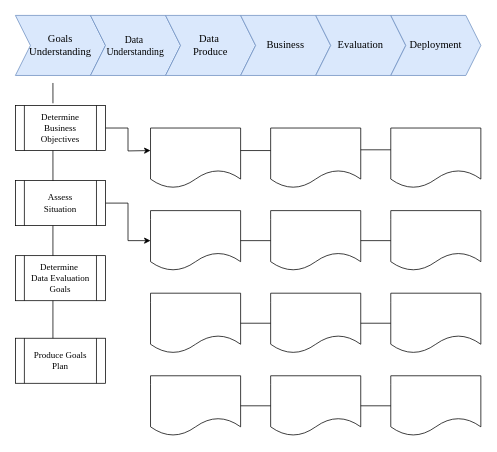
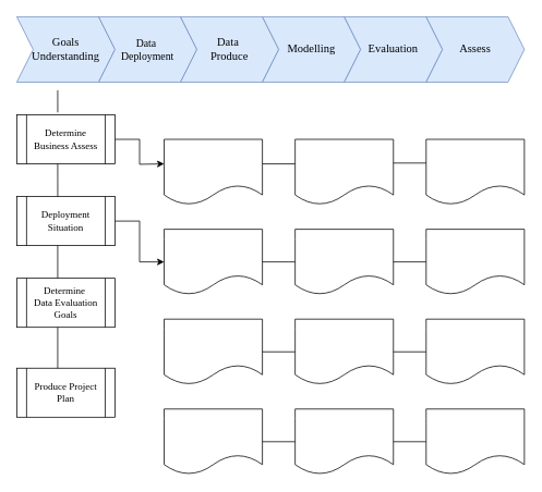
- <mxCell id="3" value="&lt;font style=&quot;font-size: 13px;&quot; face=&quot;Times New Roman&quot;&gt;Data&amp;nbsp;&lt;br&gt;Understanding&lt;/font&gt;" style="shape=step;perimeter=stepPerimeter;whiteSpace=wrap;html=1;fixedSize=1;fillColor=#dae8fc;strokeColor=#6c8ebf;" parent="1" vertex="1"><mxGeometry x="120" y="20" width="120" height="80" as="geometry" /></mxCell>
+ <mxCell id="3" value="&lt;font style=&quot;font-size: 13px;&quot; face=&quot;Times New Roman&quot;&gt;Data&amp;nbsp;&lt;br&gt;Deployment&lt;/font&gt;" style="shape=step;perimeter=stepPerimeter;whiteSpace=wrap;html=1;fixedSize=1;fillColor=#dae8fc;strokeColor=#6c8ebf;" parent="1" vertex="1"><mxGeometry x="120" y="20" width="120" height="80" as="geometry" /></mxCell>
- <mxCell id="5" value="&lt;font face=&quot;Times New Roman&quot; style=&quot;font-size: 14px;&quot;&gt;Business&lt;/font&gt;" style="shape=step;perimeter=stepPerimeter;whiteSpace=wrap;html=1;fixedSize=1;fillColor=#dae8fc;strokeColor=#6c8ebf;" parent="1" vertex="1"><mxGeometry x="320" y="20" width="120" height="80" as="geometry" /></mxCell>
+ <mxCell id="5" value="&lt;font face=&quot;Times New Roman&quot; style=&quot;font-size: 14px;&quot;&gt;Modelling&lt;/font&gt;" style="shape=step;perimeter=stepPerimeter;whiteSpace=wrap;html=1;fixedSize=1;fillColor=#dae8fc;strokeColor=#6c8ebf;" parent="1" vertex="1"><mxGeometry x="320" y="20" width="120" height="80" as="geometry" /></mxCell>
- <mxCell id="7" value="&lt;font face=&quot;Times New Roman&quot; style=&quot;font-size: 14px;&quot;&gt;Deployment&lt;/font&gt;" style="shape=step;perimeter=stepPerimeter;whiteSpace=wrap;html=1;fixedSize=1;fillColor=#dae8fc;strokeColor=#6c8ebf;" parent="1" vertex="1"><mxGeometry x="520" y="20" width="120" height="80" as="geometry" /></mxCell>
+ <mxCell id="7" value="&lt;font face=&quot;Times New Roman&quot; style=&quot;font-size: 14px;&quot;&gt;Assess&lt;/font&gt;" style="shape=step;perimeter=stepPerimeter;whiteSpace=wrap;html=1;fixedSize=1;fillColor=#dae8fc;strokeColor=#6c8ebf;" parent="1" vertex="1"><mxGeometry x="520" y="20" width="120" height="80" as="geometry" /></mxCell>
- <mxCell id="9" value="&lt;font face=&quot;Times New Roman&quot;&gt;Determine Business Objectives&lt;/font&gt;" style="shape=process;whiteSpace=wrap;html=1;backgroundOutline=1;" parent="1" vertex="1"><mxGeometry x="20" y="140" width="120" height="60" as="geometry" /></mxCell>
+ <mxCell id="9" value="&lt;font face=&quot;Times New Roman&quot;&gt;Determine Business Assess&lt;/font&gt;" style="shape=process;whiteSpace=wrap;html=1;backgroundOutline=1;" parent="1" vertex="1"><mxGeometry x="20" y="140" width="120" height="60" as="geometry" /></mxCell>
- <mxCell id="11" value="&lt;font face=&quot;Times New Roman&quot;&gt;Assess&lt;br&gt;Situation&lt;br&gt;&lt;/font&gt;" style="shape=process;whiteSpace=wrap;html=1;backgroundOutline=1;" parent="1" vertex="1"><mxGeometry x="20" y="240" width="120" height="60" as="geometry" /></mxCell>
+ <mxCell id="11" value="&lt;font face=&quot;Times New Roman&quot;&gt;Deployment&lt;br&gt;Situation&lt;br&gt;&lt;/font&gt;" style="shape=process;whiteSpace=wrap;html=1;backgroundOutline=1;" parent="1" vertex="1"><mxGeometry x="20" y="240" width="120" height="60" as="geometry" /></mxCell>
- <mxCell id="13" value="&lt;font face=&quot;Times New Roman&quot;&gt;Produce Goals Plan&lt;/font&gt;" style="shape=process;whiteSpace=wrap;html=1;backgroundOutline=1;" parent="1" vertex="1"><mxGeometry x="20" y="450" width="120" height="60" as="geometry" /></mxCell>
+ <mxCell id="13" value="&lt;font face=&quot;Times New Roman&quot;&gt;Produce Project Plan&lt;/font&gt;" style="shape=process;whiteSpace=wrap;html=1;backgroundOutline=1;" parent="1" vertex="1"><mxGeometry x="20" y="450" width="120" height="60" as="geometry" /></mxCell>
